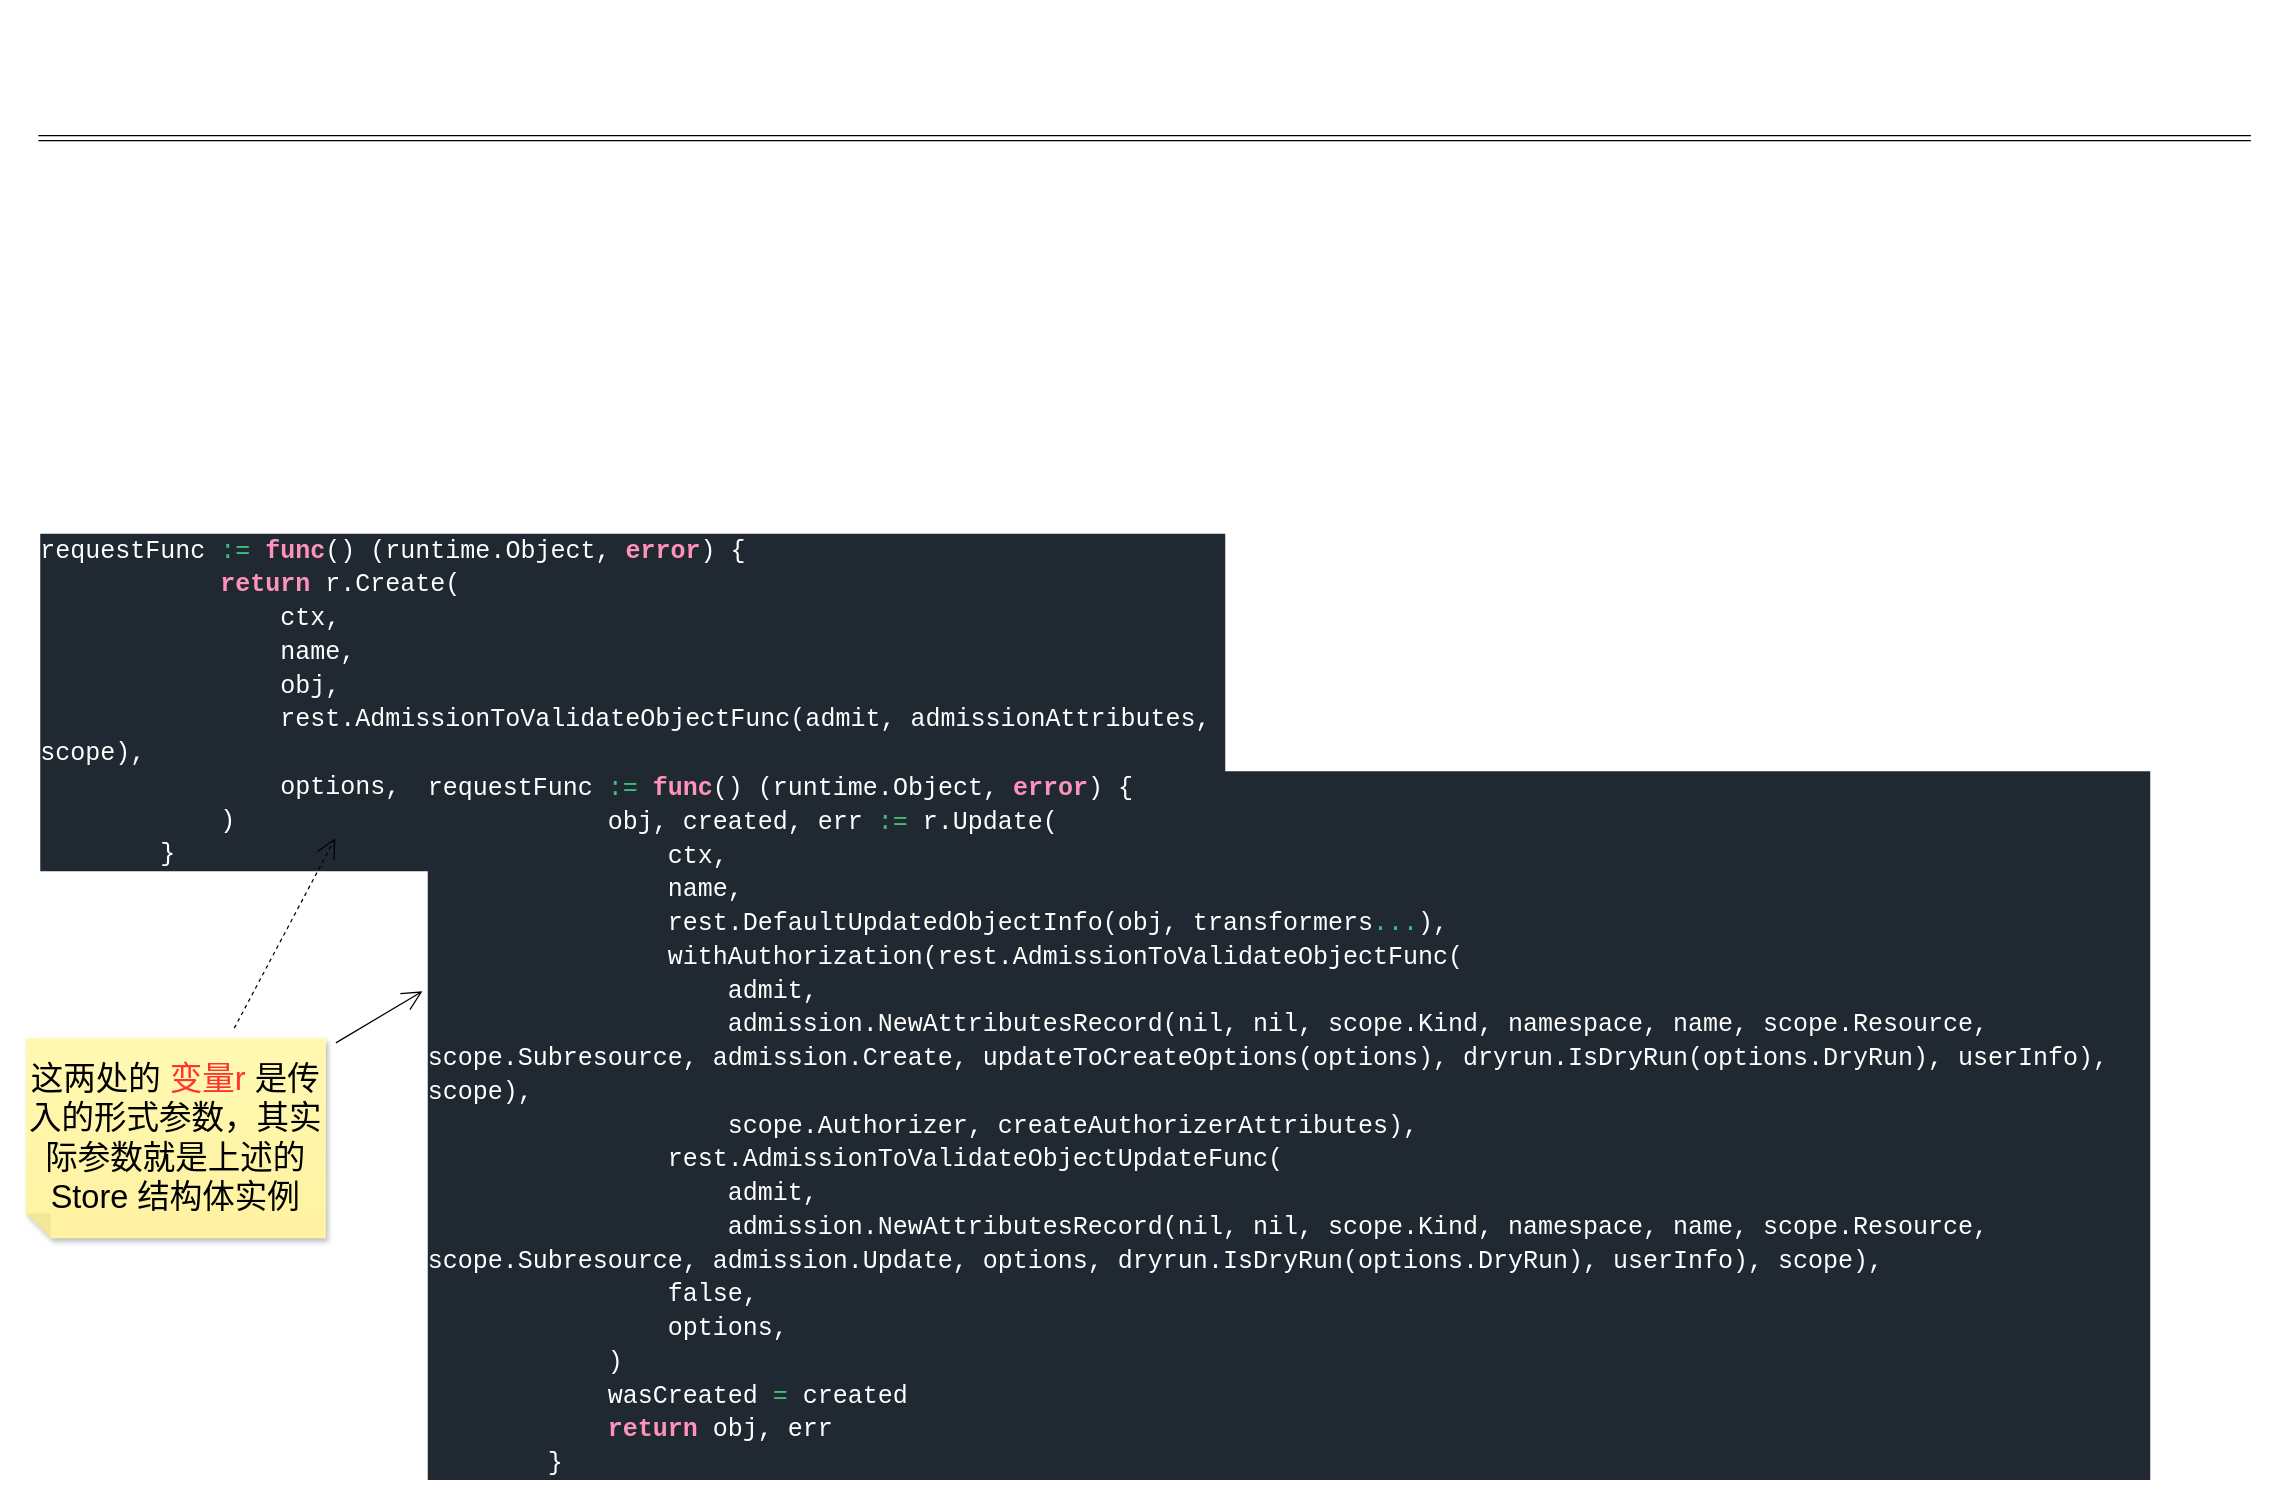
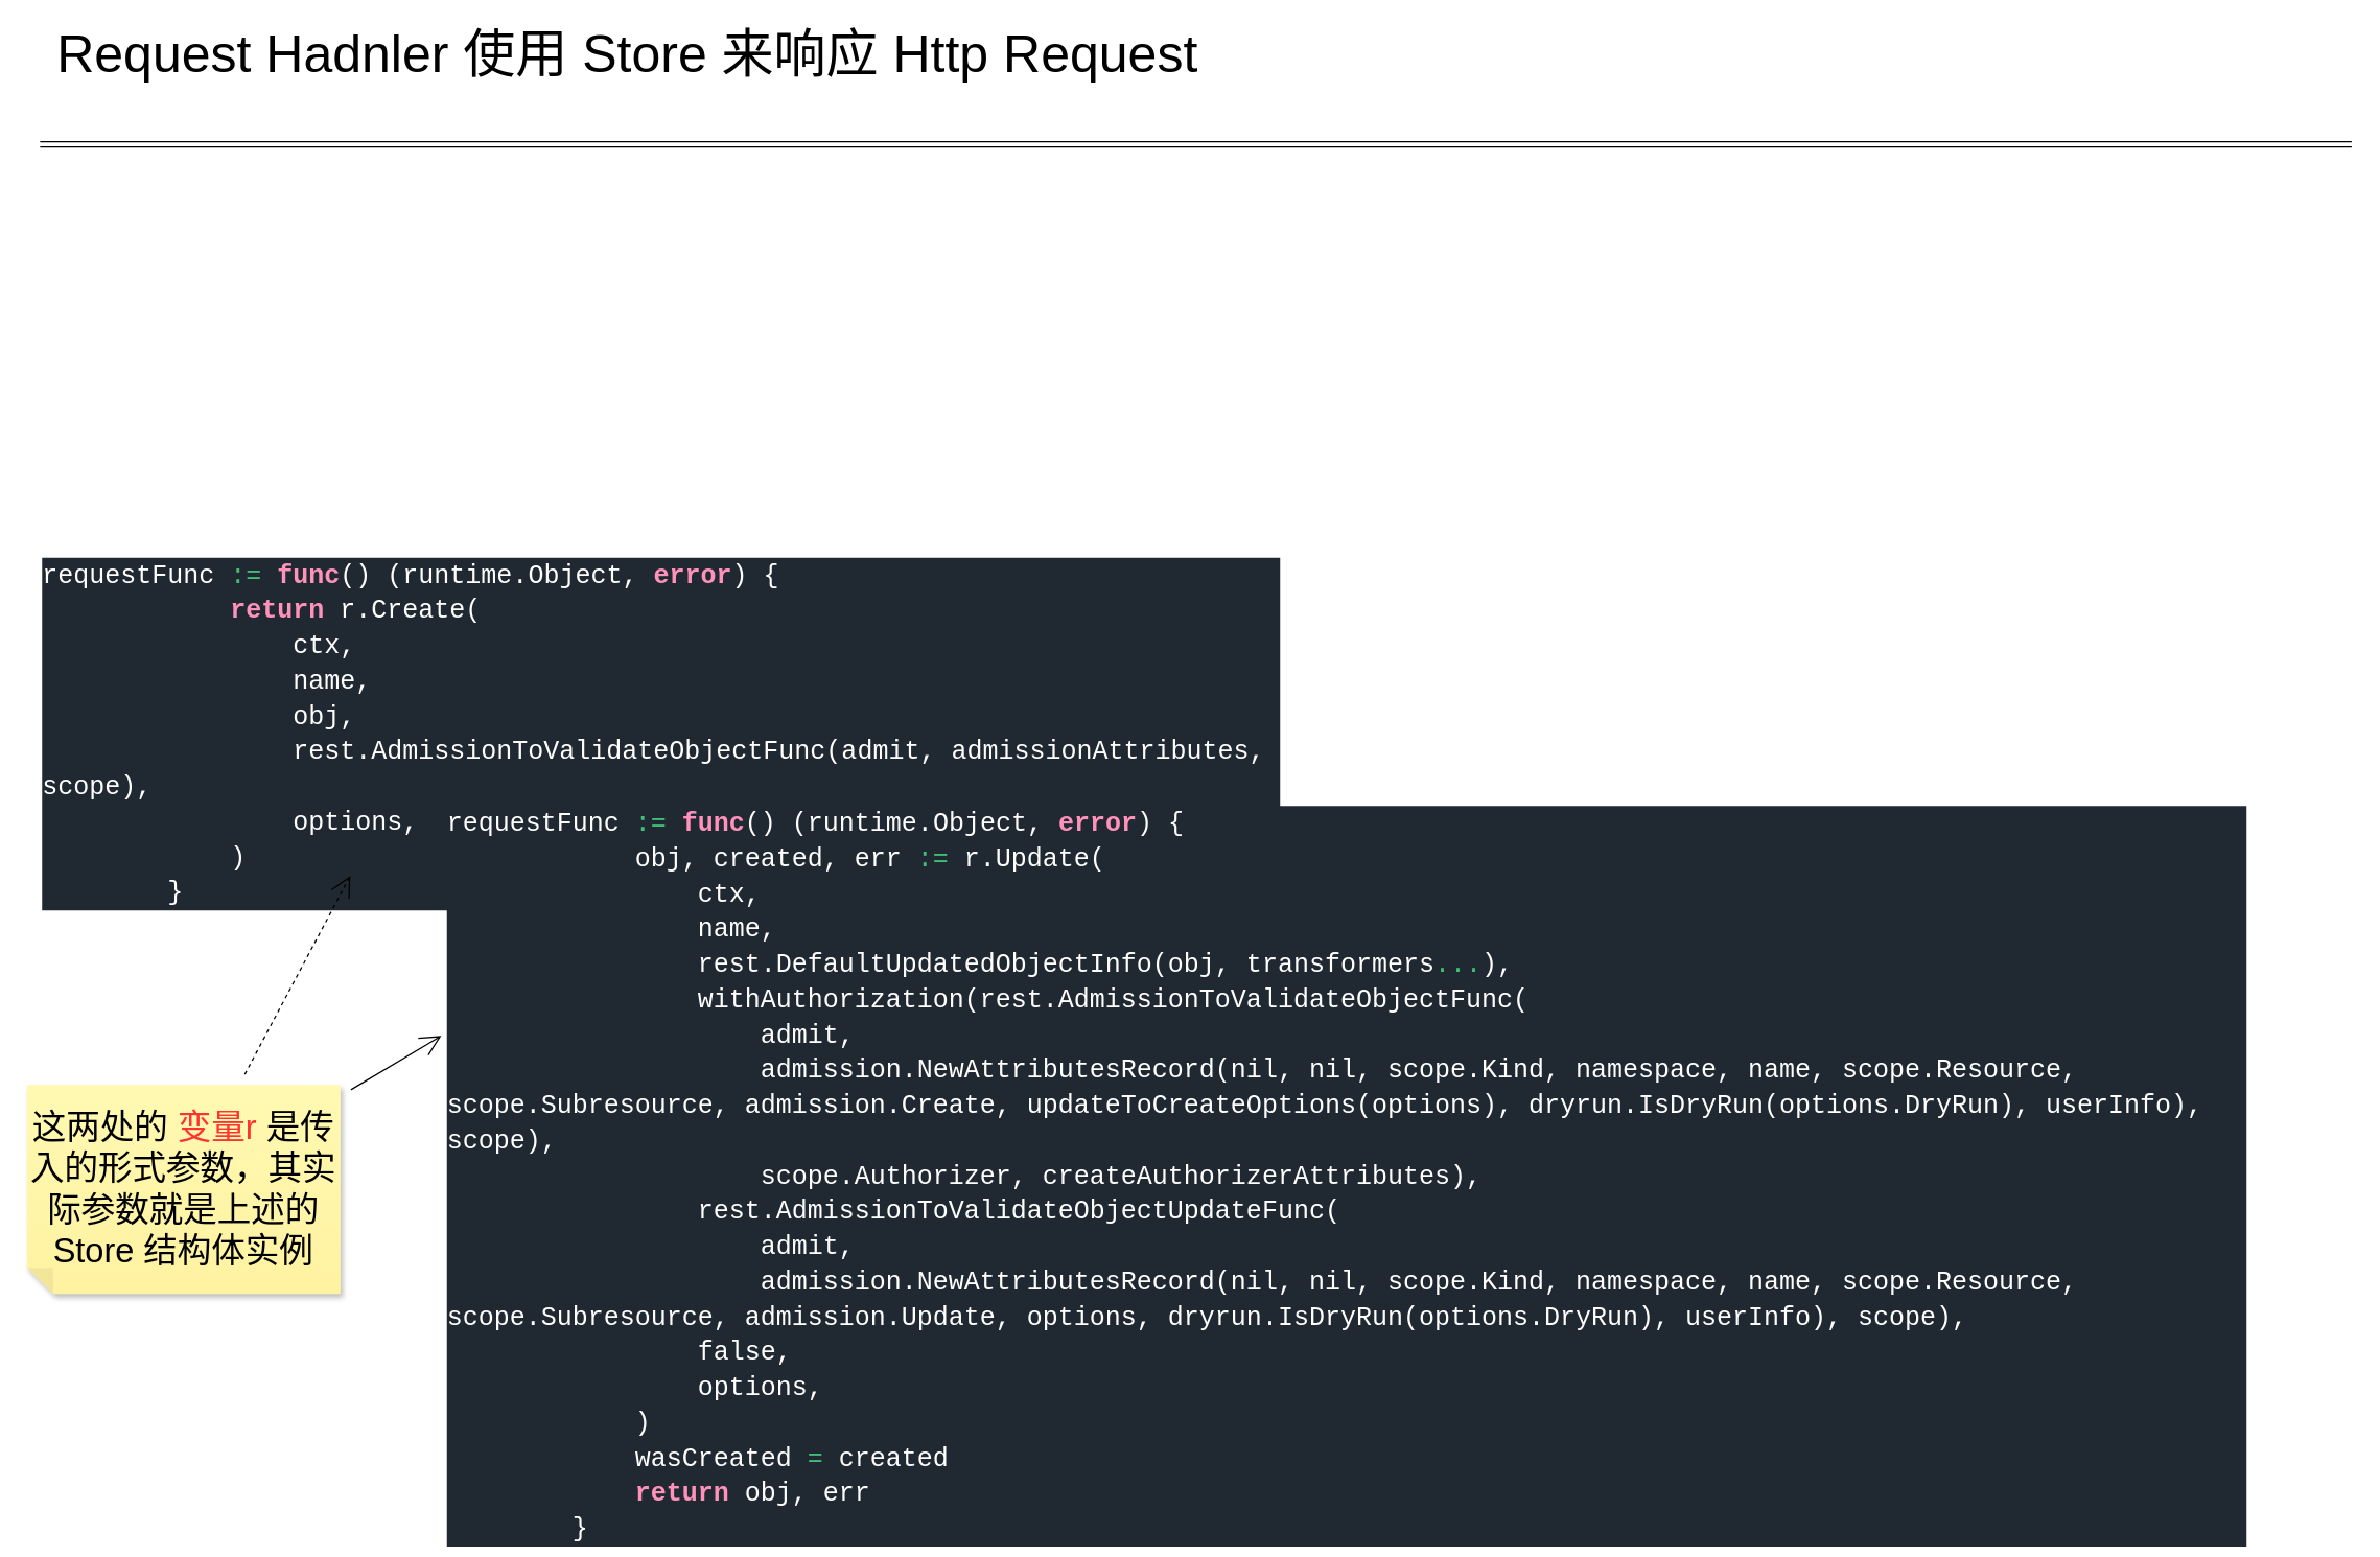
+ <mxCell id="2" value="Request Hadnler 使用 Store 来响应 Http Request" style="text;strokeColor=none;fillColor=none;html=1;align=center;verticalAlign=middle;whiteSpace=wrap;rounded=0;fontSize=40;" parent="1" vertex="1"><mxGeometry x="30" y="20" width="900" height="40" as="geometry" /></mxCell>
